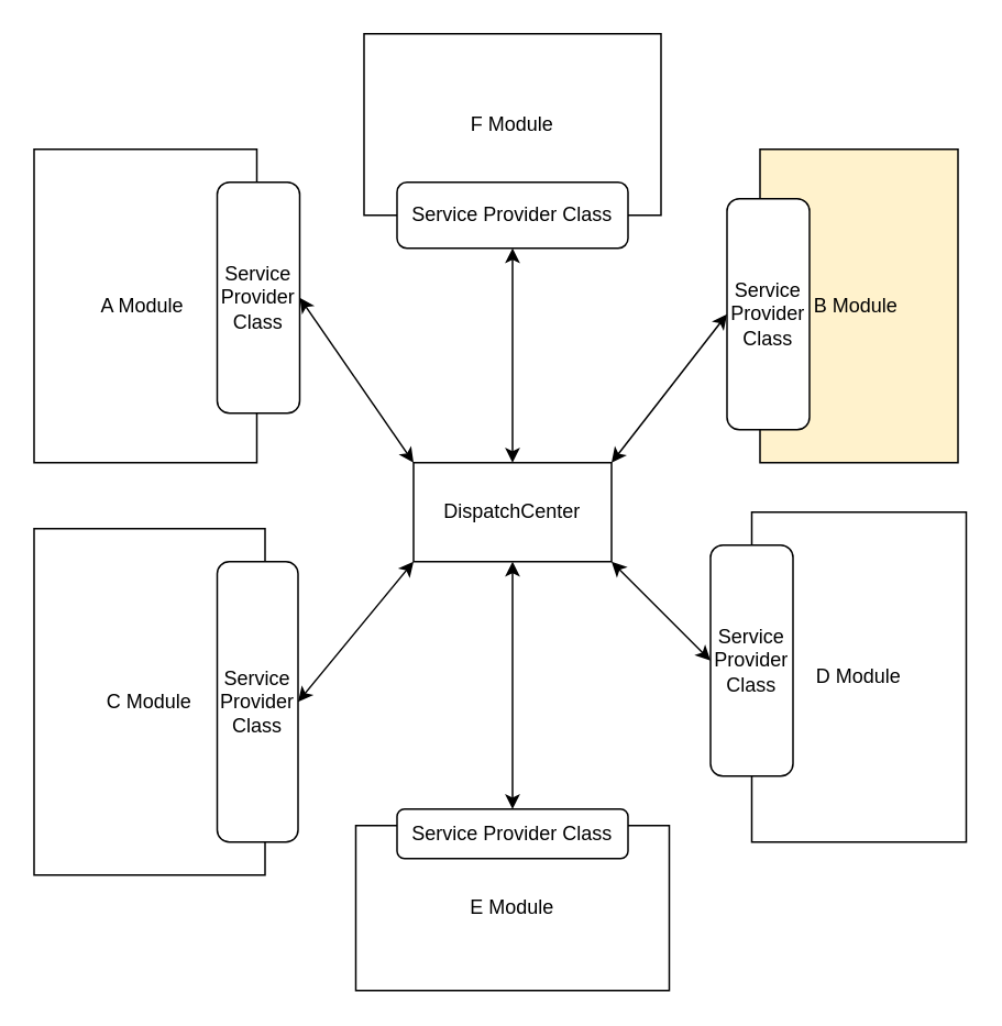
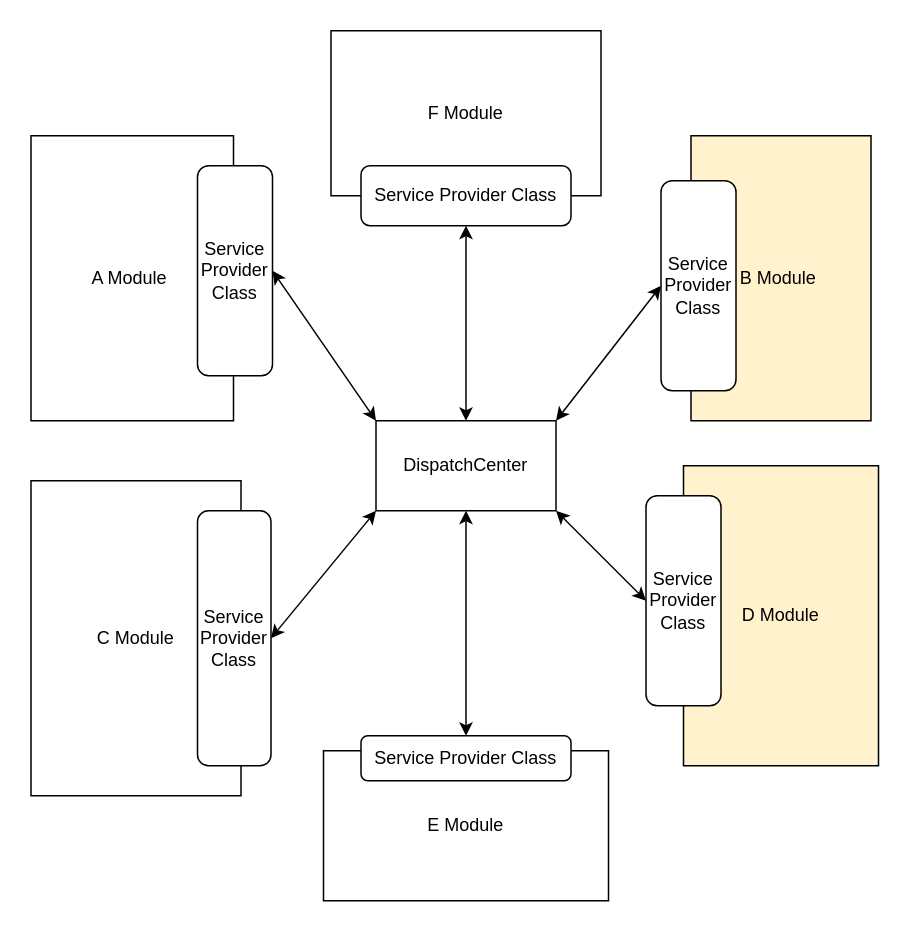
- <mxCell id="4" value="D Module" style="rounded=0;whiteSpace=wrap;html=1;" vertex="1" parent="1"><mxGeometry x="455" y="310" width="130" height="200" as="geometry" /></mxCell>
+ <mxCell id="4" value="D Module" style="rounded=0;whiteSpace=wrap;html=1;fillColor=#fff2cc;" vertex="1" parent="1"><mxGeometry x="455" y="310" width="130" height="200" as="geometry" /></mxCell>
